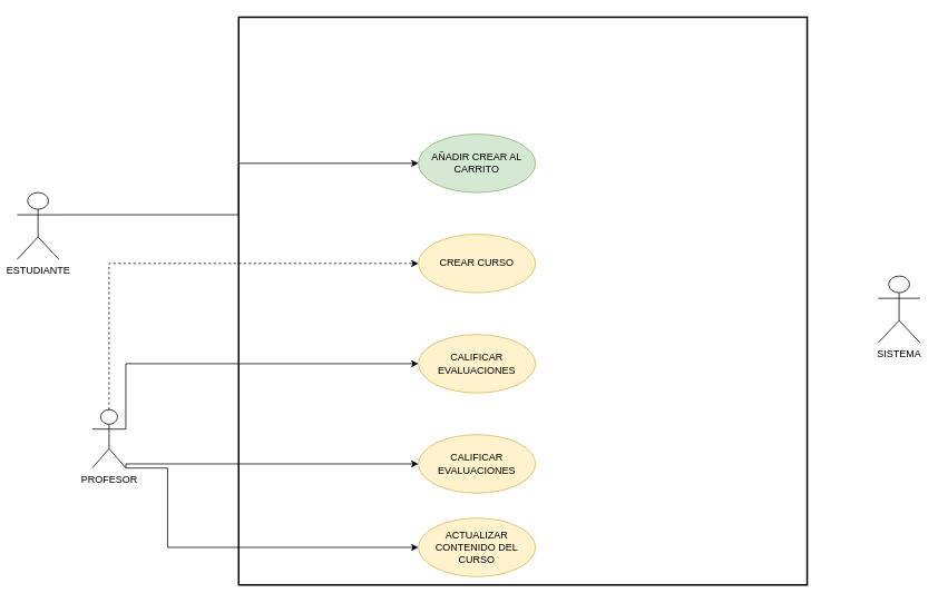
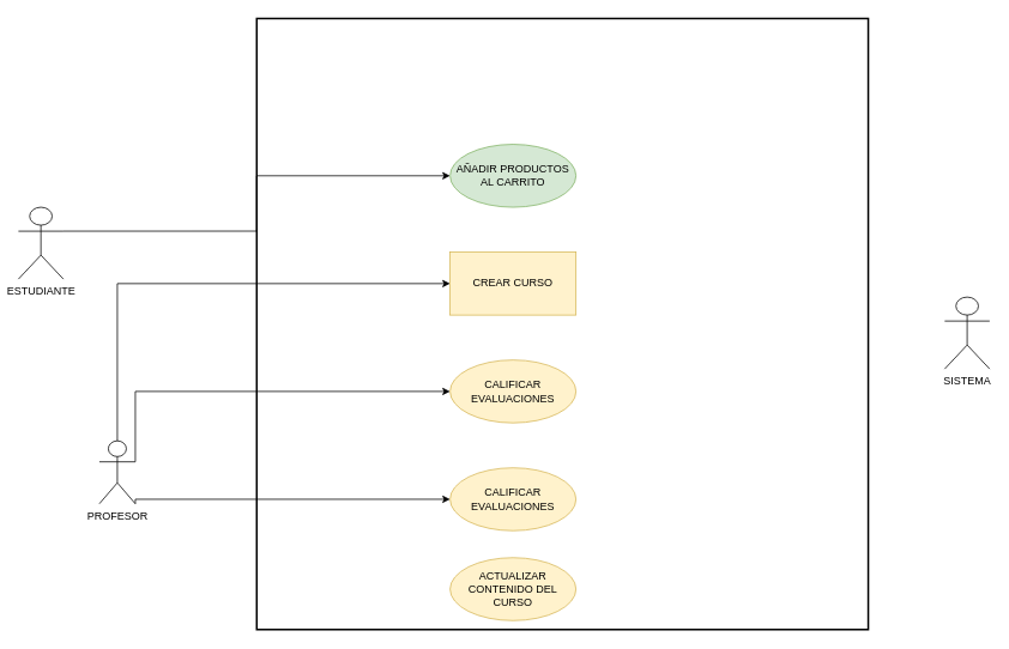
- <mxCell id="10" value="AÑADIR CREAR AL CARRITO" style="ellipse;whiteSpace=wrap;html=1;fillColor=#d5e8d4;strokeColor=#82b366;" vertex="1" parent="1"><mxGeometry x="500" y="160" width="140" height="70" as="geometry" /></mxCell>
+ <mxCell id="10" value="AÑADIR PRODUCTOS AL CARRITO" style="ellipse;whiteSpace=wrap;html=1;fillColor=#d5e8d4;strokeColor=#82b366;" vertex="1" parent="1"><mxGeometry x="500" y="160" width="140" height="70" as="geometry" /></mxCell>
- <mxCell id="3" style="edgeStyle=orthogonalEdgeStyle;rounded=0;orthogonalLoop=1;jettySize=auto;html=1;exitX=0.5;exitY=0;exitDx=0;exitDy=0;exitPerimeter=0;entryX=0;entryY=0.5;entryDx=0;entryDy=0;dashed=1;" edge="1" parent="1" source="9" target="12"><mxGeometry relative="1" as="geometry" /></mxCell>
+ <mxCell id="3" style="edgeStyle=orthogonalEdgeStyle;rounded=0;orthogonalLoop=1;jettySize=auto;html=1;exitX=0.5;exitY=0;exitDx=0;exitDy=0;exitPerimeter=0;entryX=0;entryY=0.5;entryDx=0;entryDy=0;" edge="1" parent="1" source="9" target="12"><mxGeometry relative="1" as="geometry" /></mxCell>
- <mxCell id="12" value="CREAR CURSO" style="ellipse;whiteSpace=wrap;html=1;fillColor=#fff2cc;strokeColor=#d6b656;" vertex="1" parent="1"><mxGeometry x="500" y="280" width="140" height="70" as="geometry" /></mxCell>
+ <mxCell id="12" value="CREAR CURSO" style="whiteSpace=wrap;html=1;fillColor=#fff2cc;strokeColor=#d6b656;rounded=0;" vertex="1" parent="1"><mxGeometry x="500" y="280" width="140" height="70" as="geometry" /></mxCell>
- <mxCell id="8" style="edgeStyle=orthogonalEdgeStyle;rounded=0;orthogonalLoop=1;jettySize=auto;html=1;exitX=1;exitY=1;exitDx=0;exitDy=0;exitPerimeter=0;entryX=0;entryY=0.5;entryDx=0;entryDy=0;" edge="1" parent="1" source="9" target="14"><mxGeometry relative="1" as="geometry"><Array as="points"><mxPoint x="200" y="560" /><mxPoint x="200" y="655" /></Array></mxGeometry></mxCell>
